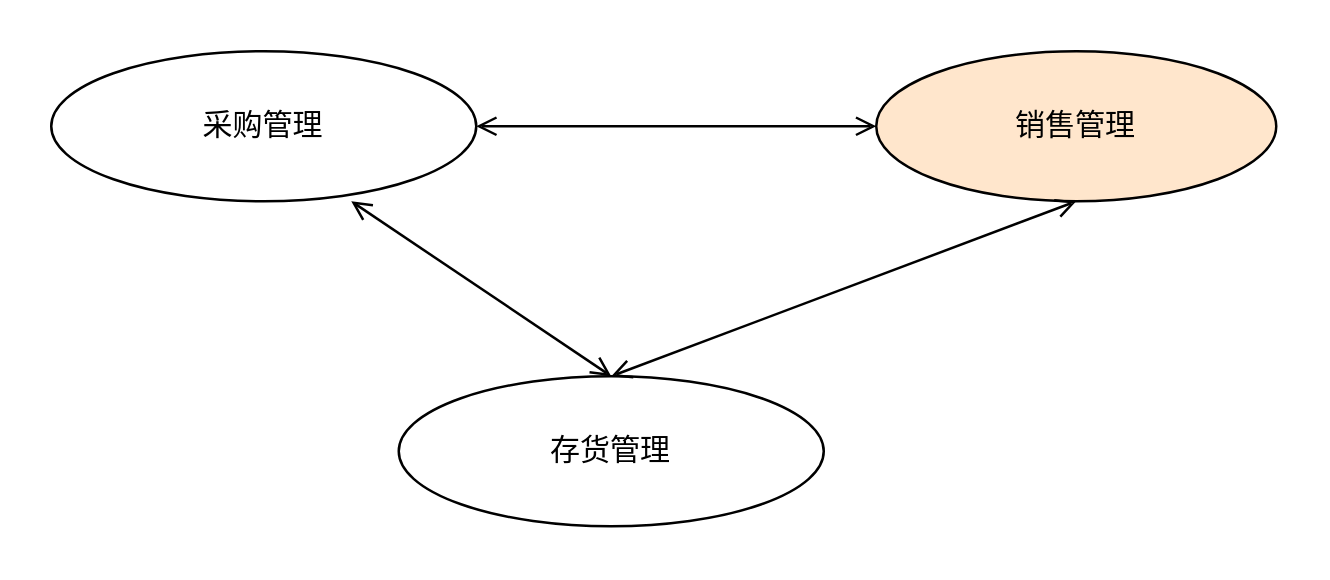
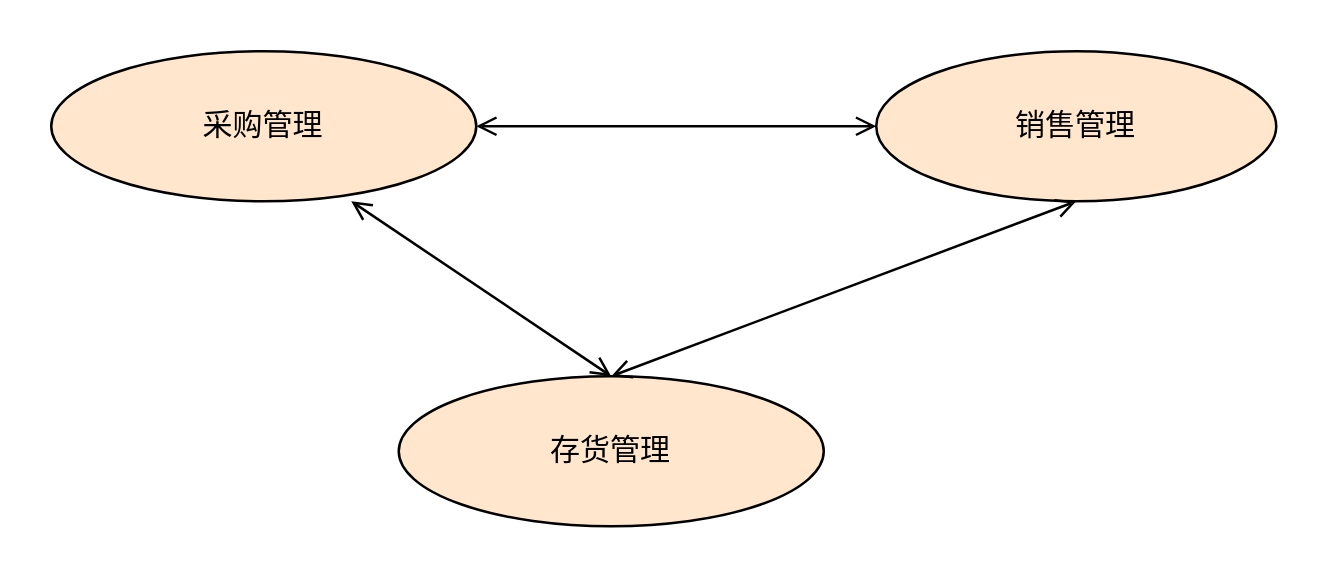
- <mxCell id="2" value="采购管理" style="ellipse;whiteSpace=wrap;html=1;" parent="1" vertex="1"><mxGeometry x="20" y="20" width="170" height="60" as="geometry" /></mxCell>
+ <mxCell id="2" value="采购管理" style="ellipse;whiteSpace=wrap;html=1;fillColor=#ffe6cc;" parent="1" vertex="1"><mxGeometry x="20" y="20" width="170" height="60" as="geometry" /></mxCell>
- <mxCell id="4" value="存货管理" style="ellipse;whiteSpace=wrap;html=1;" parent="1" vertex="1"><mxGeometry x="159" y="150" width="170" height="60" as="geometry" /></mxCell>
+ <mxCell id="4" value="存货管理" style="ellipse;whiteSpace=wrap;html=1;fillColor=#ffe6cc;" parent="1" vertex="1"><mxGeometry x="159" y="150" width="170" height="60" as="geometry" /></mxCell>
